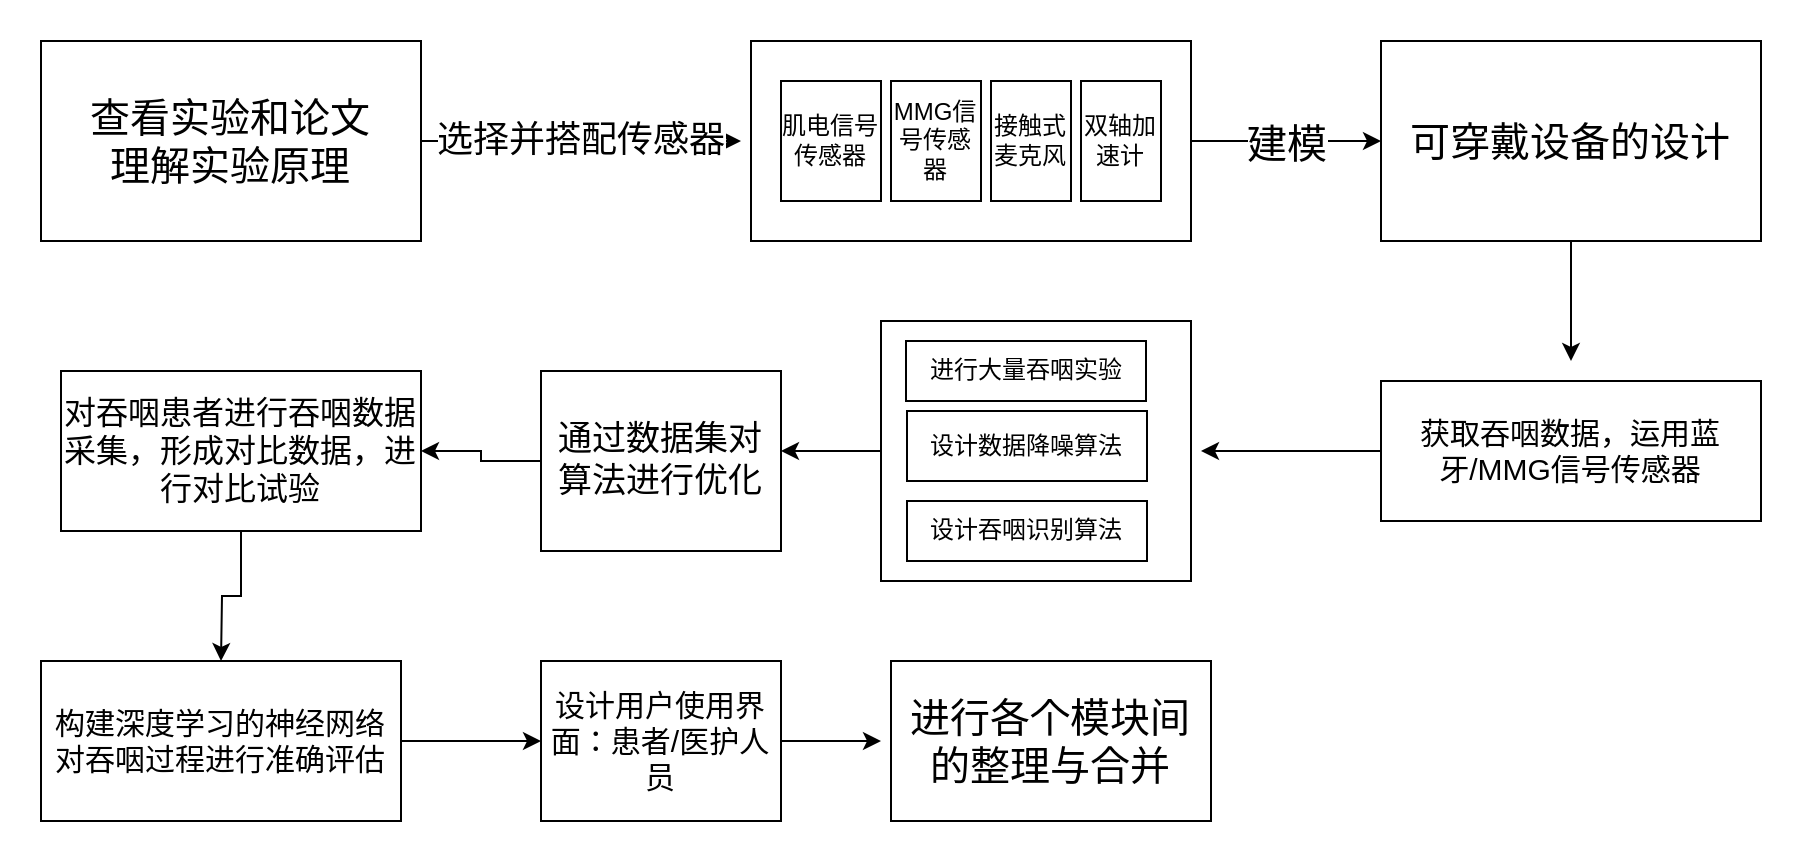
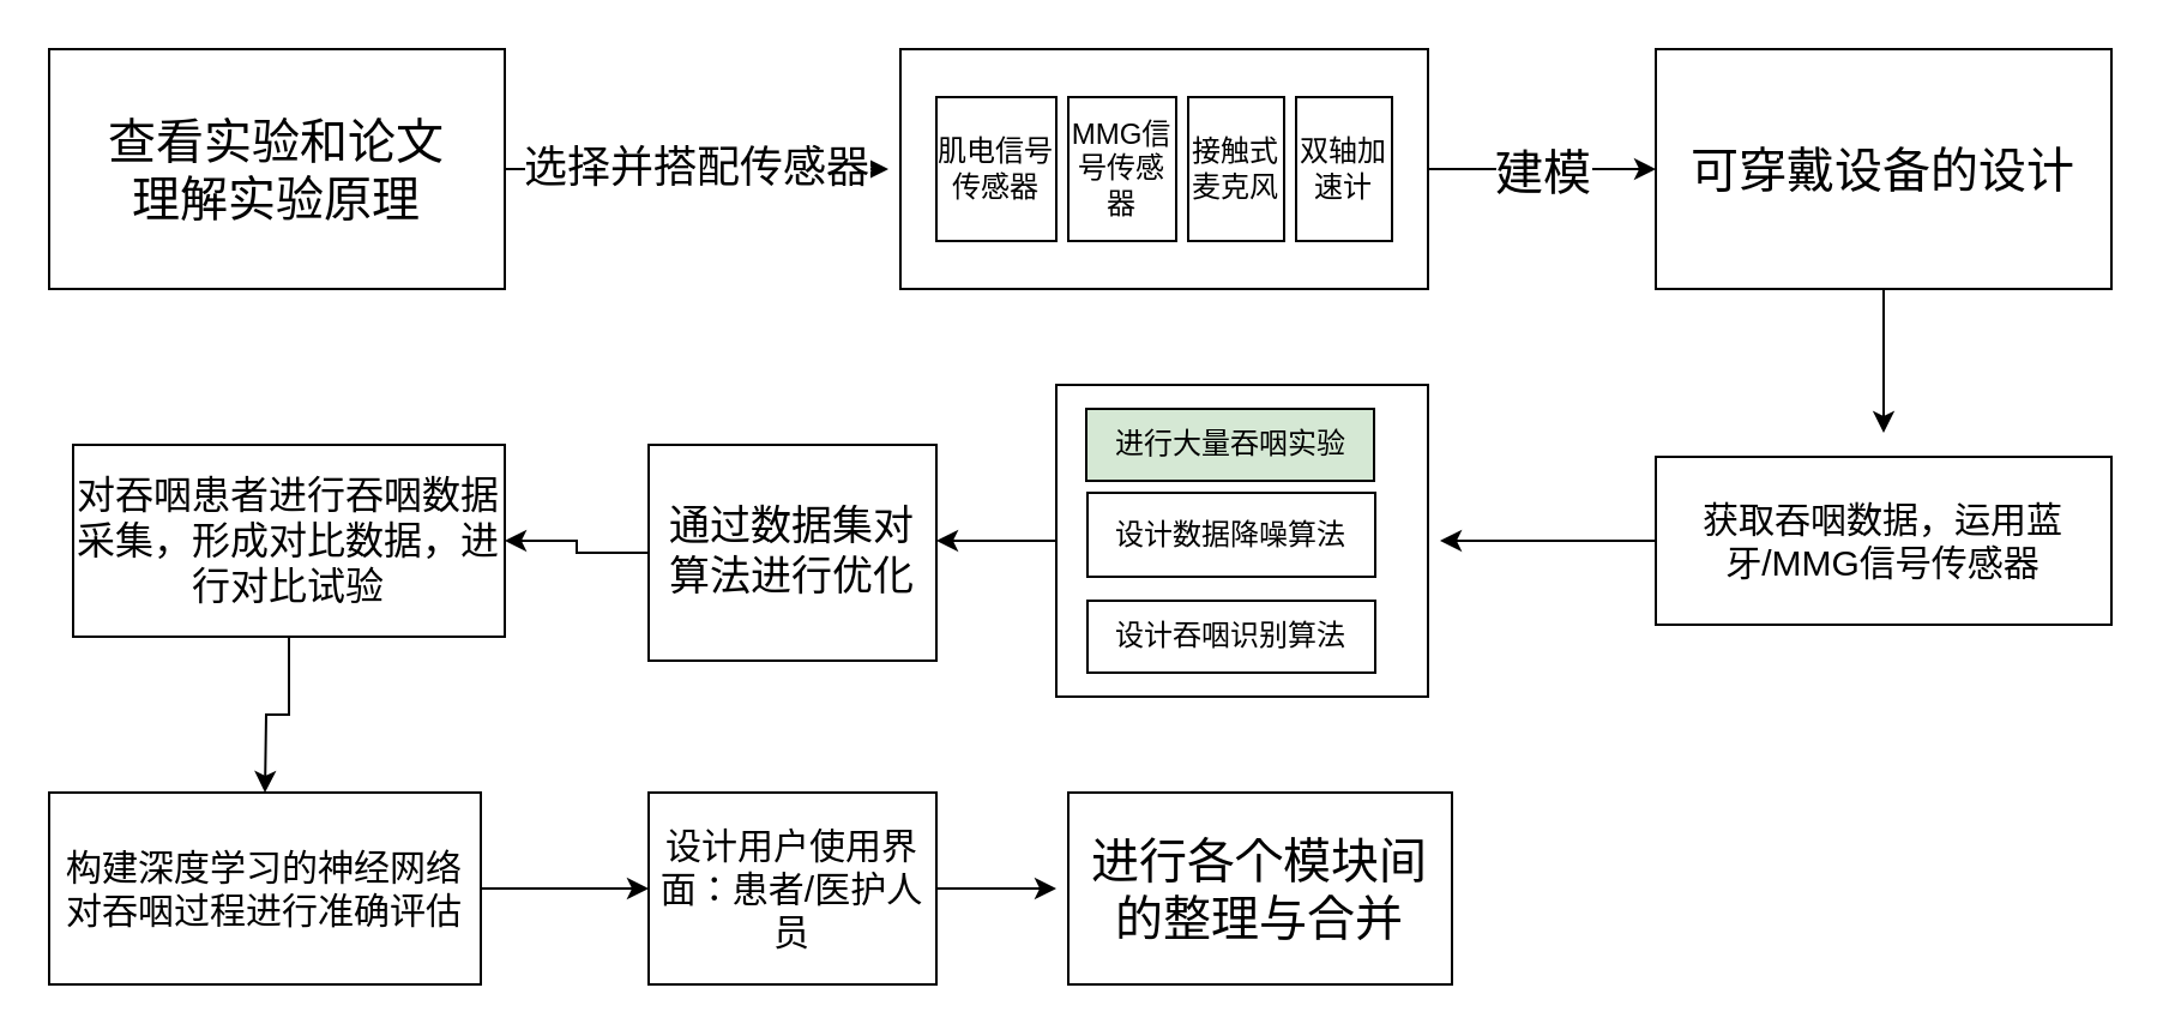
- <mxCell id="16" value="进行大量吞咽实验" style="rounded=0;whiteSpace=wrap;html=1;" vertex="1" parent="1"><mxGeometry x="452.5" y="170" width="120" height="30" as="geometry" /></mxCell>
+ <mxCell id="16" value="进行大量吞咽实验" style="rounded=0;whiteSpace=wrap;html=1;fillColor=#d5e8d4;" vertex="1" parent="1"><mxGeometry x="452.5" y="170" width="120" height="30" as="geometry" /></mxCell>
